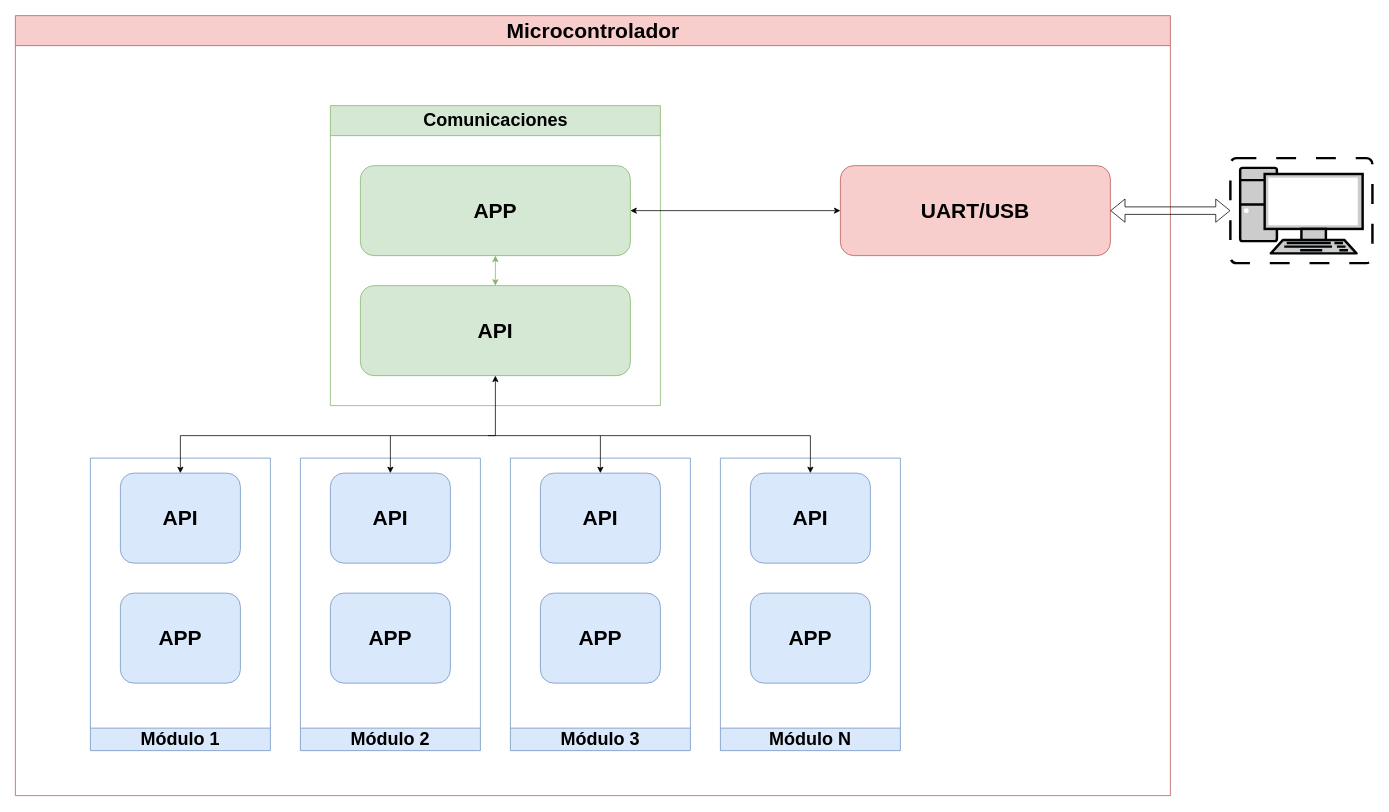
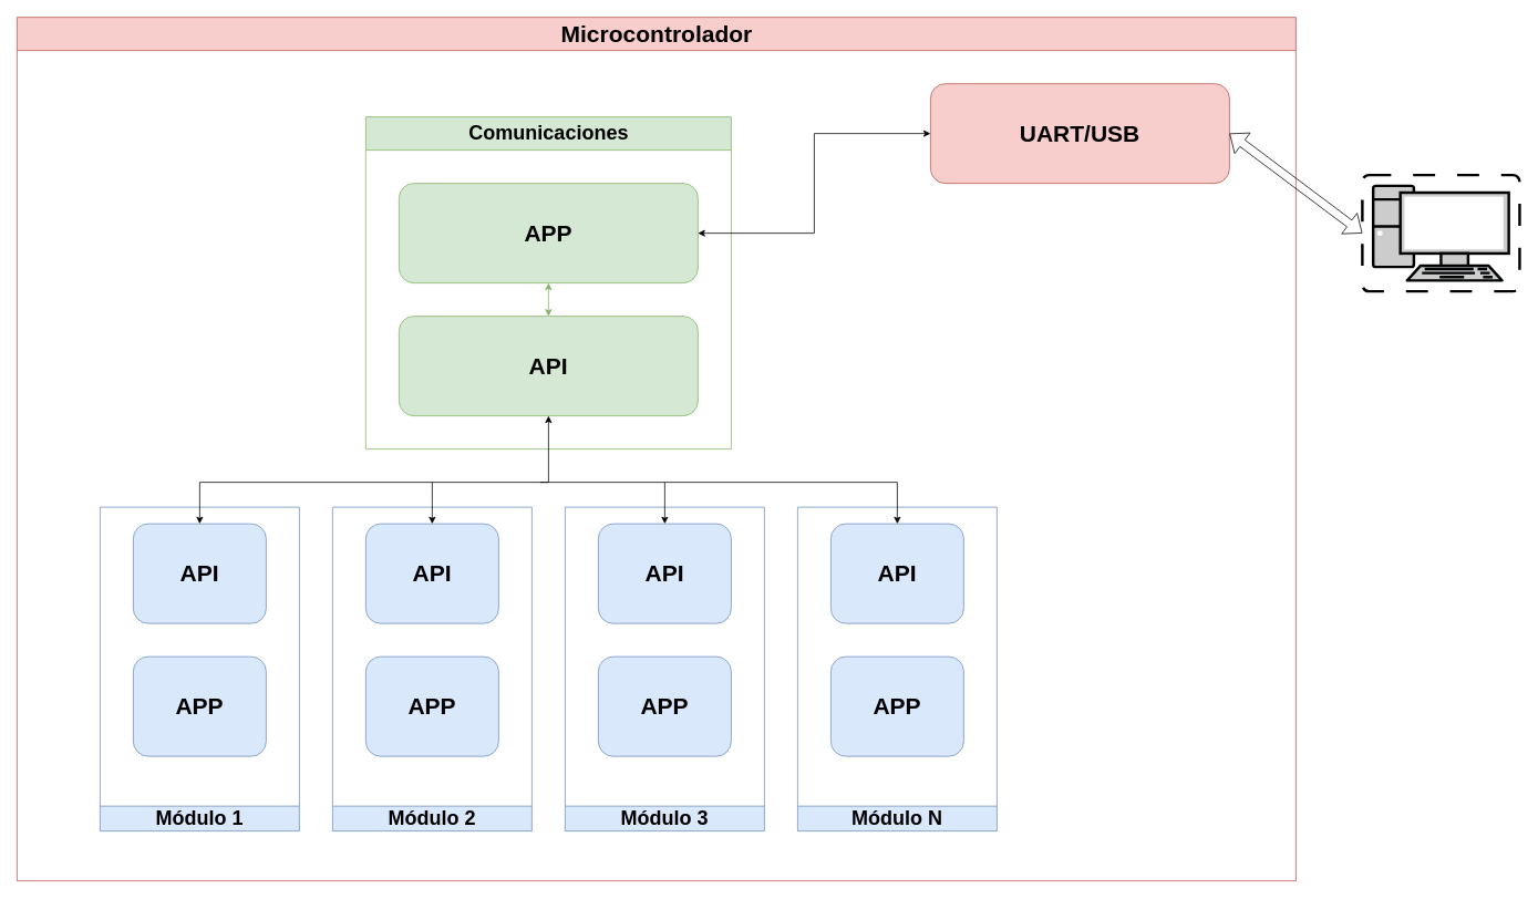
- <mxCell id="23" value="UART/USB" style="rounded=1;whiteSpace=wrap;fontSize=28;glass=0;strokeWidth=1;shadow=0;fillColor=#f8cecc;strokeColor=#b85450;fontStyle=1;html=1;" vertex="1" parent="22"><mxGeometry x="1100" y="200" width="360" height="120" as="geometry" /></mxCell>
+ <mxCell id="23" value="UART/USB" style="rounded=1;whiteSpace=wrap;fontSize=28;glass=0;strokeWidth=1;shadow=0;fillColor=#f8cecc;strokeColor=#b85450;fontStyle=1;html=1;" vertex="1" parent="22"><mxGeometry x="1100" y="80" width="360" height="120" as="geometry" /></mxCell>
